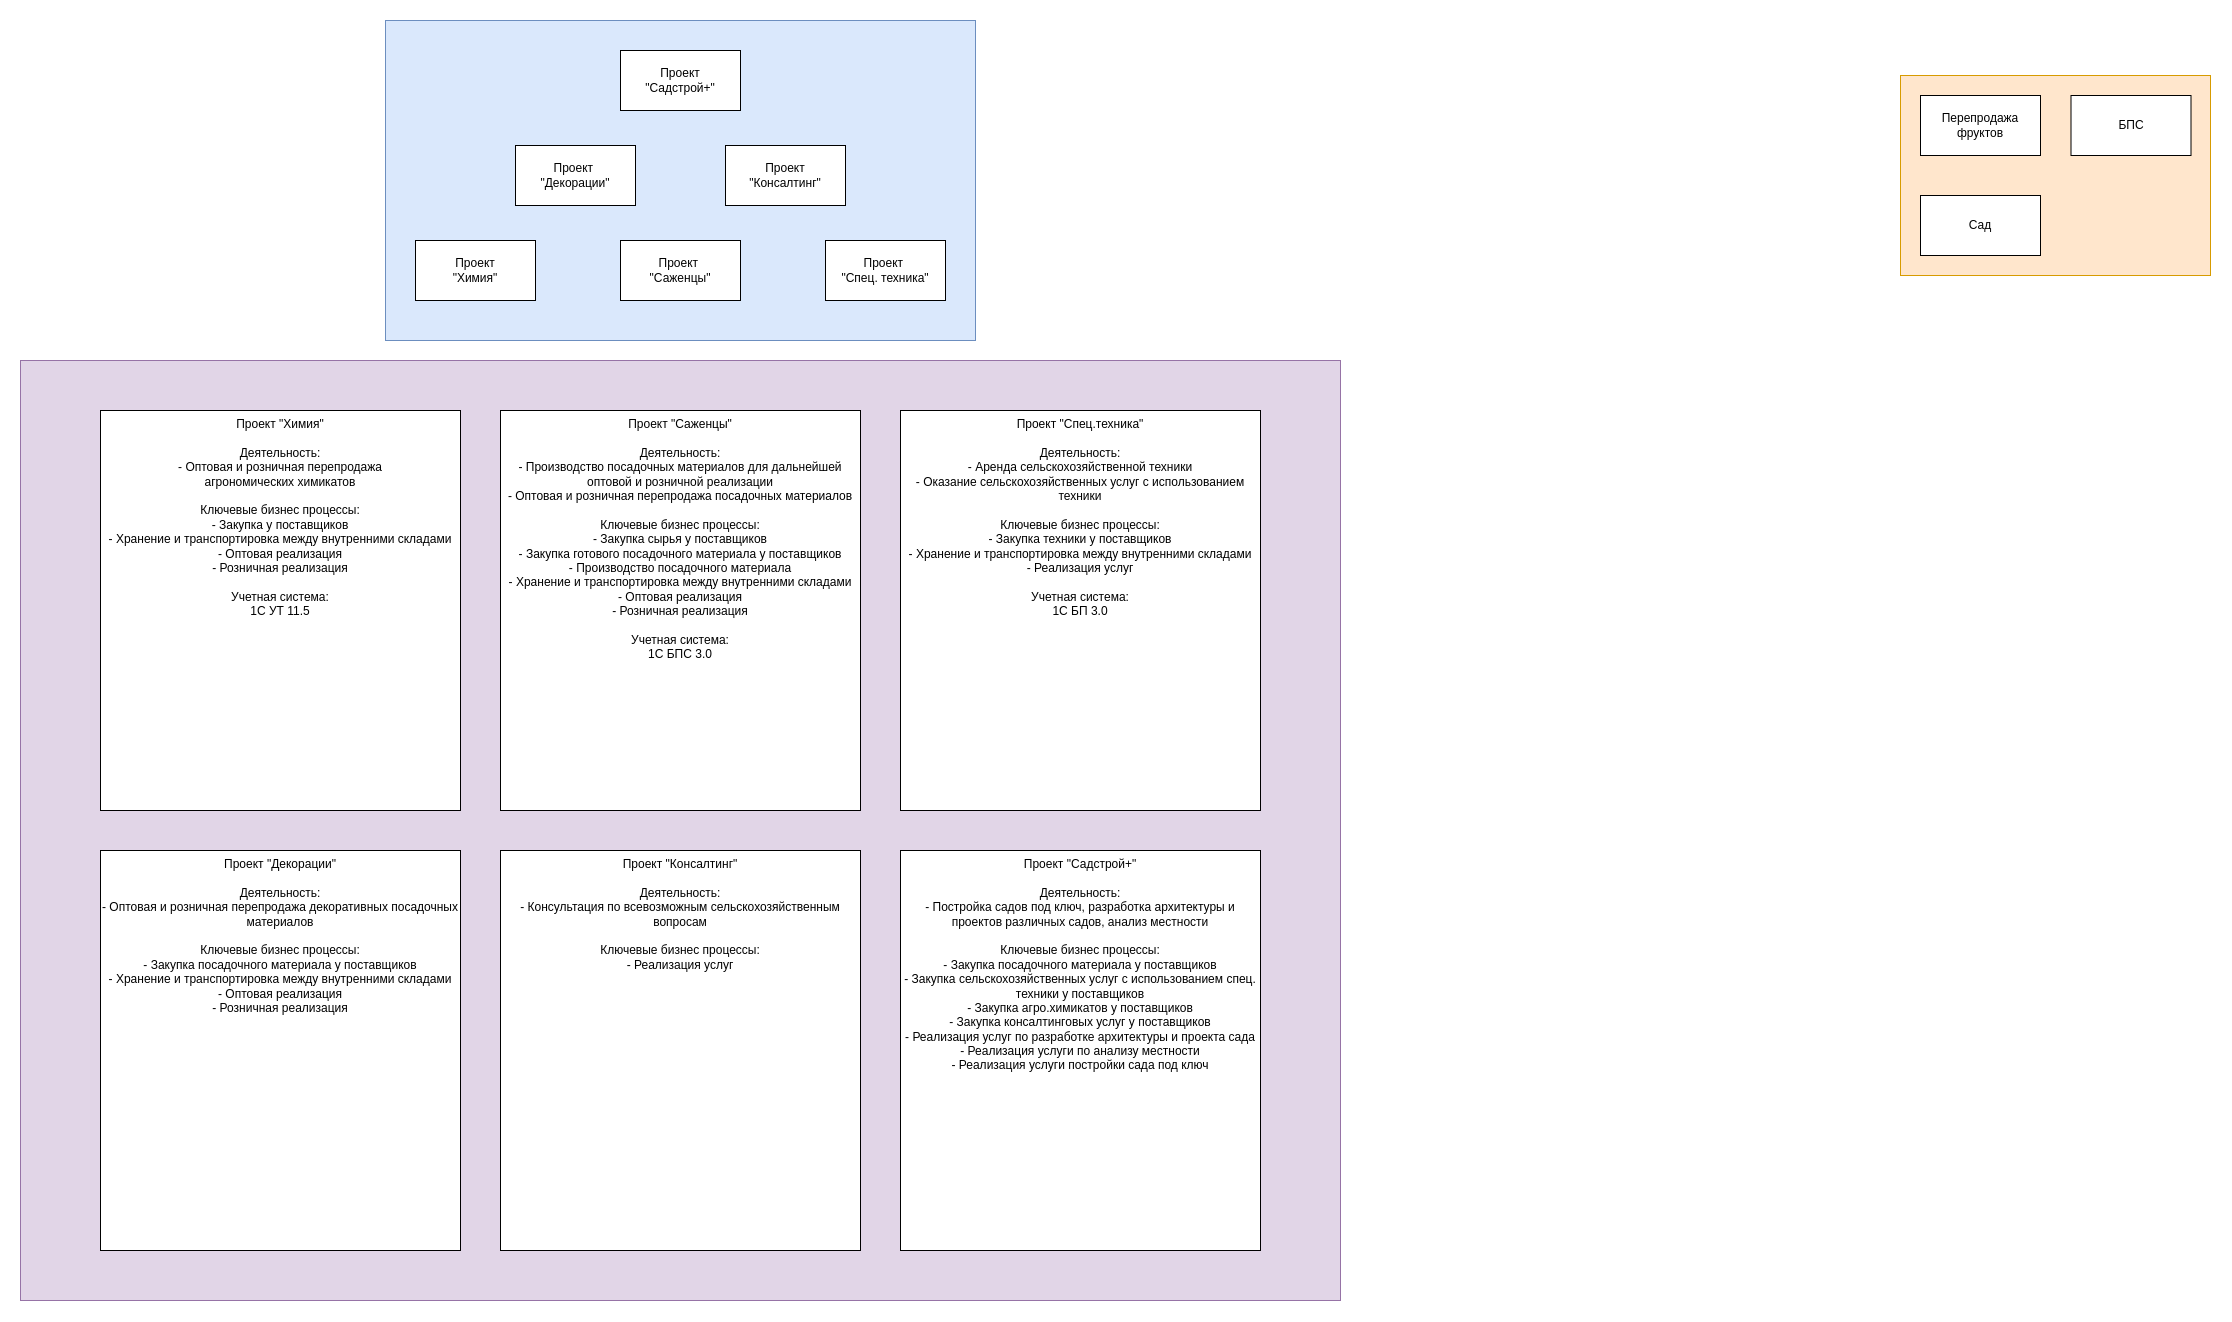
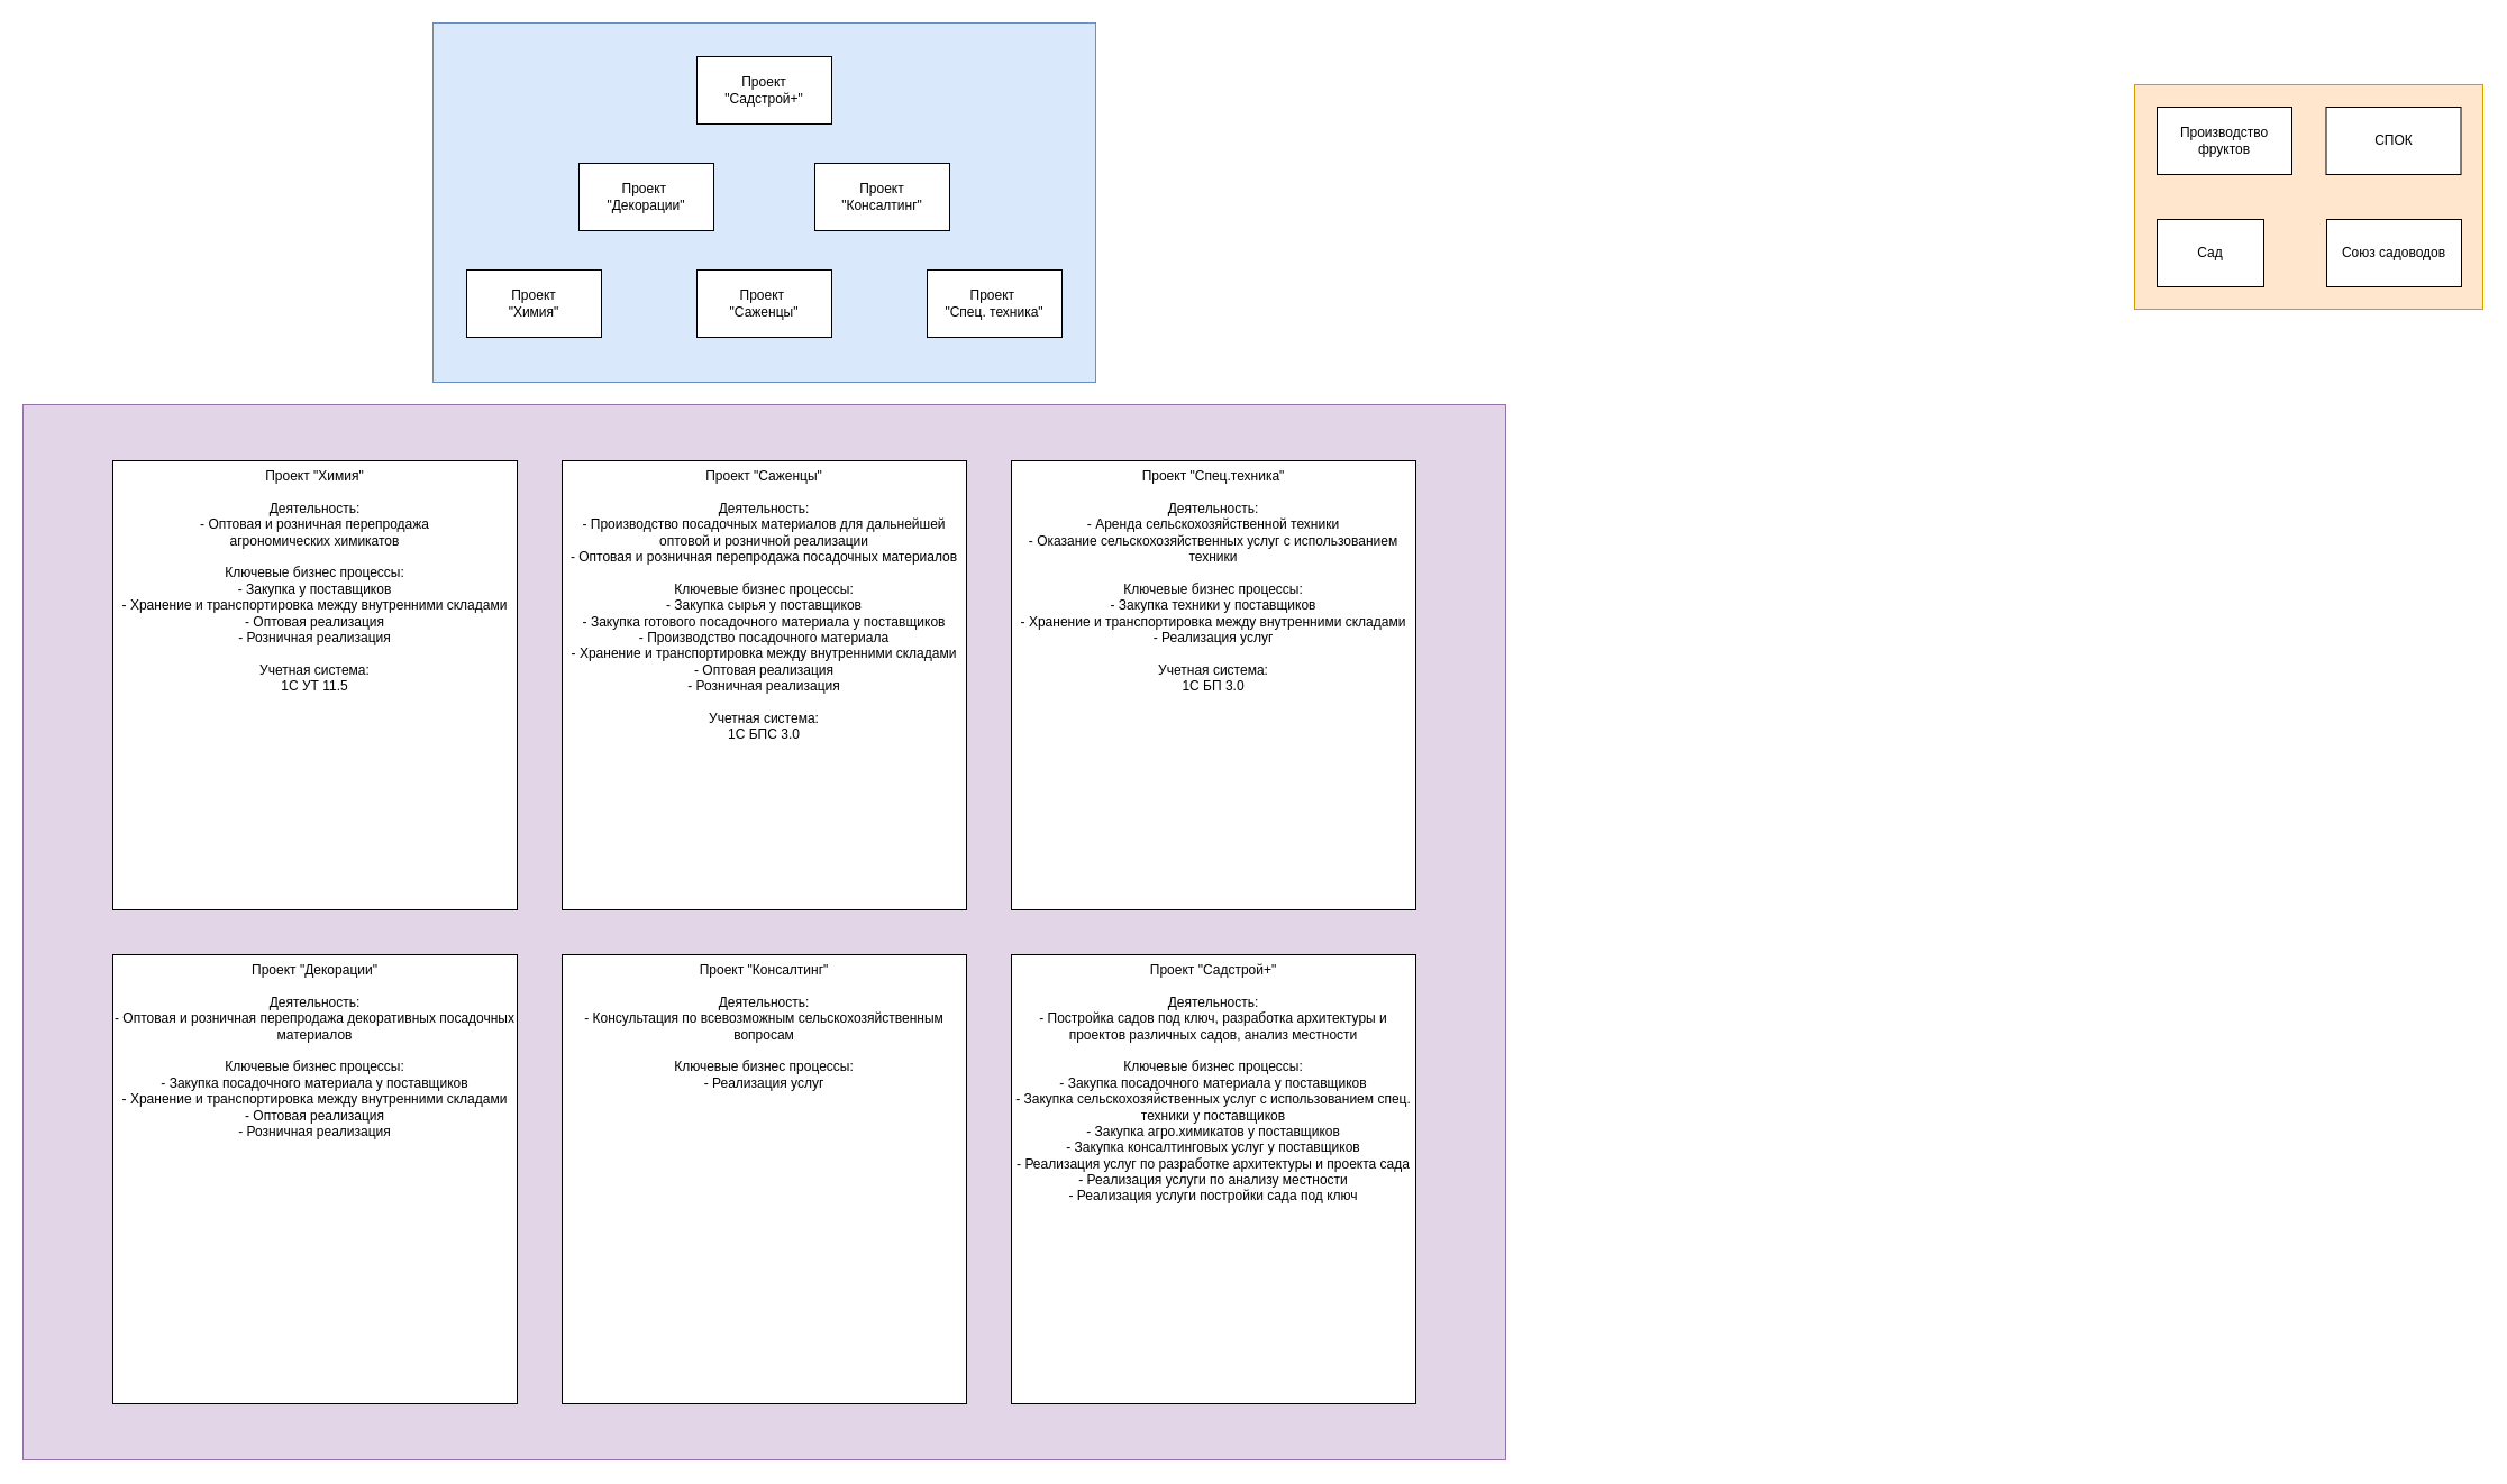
- <mxCell id="13" value="Перепродажа фруктов" style="rounded=0;whiteSpace=wrap;html=1;" vertex="1" parent="1"><mxGeometry x="1920" y="95" width="120" height="60" as="geometry" /></mxCell>
+ <mxCell id="13" value="Производство фруктов" style="rounded=0;whiteSpace=wrap;html=1;" vertex="1" parent="1"><mxGeometry x="1920" y="95" width="120" height="60" as="geometry" /></mxCell>
- <mxCell id="8" value="БПС" style="rounded=0;whiteSpace=wrap;html=1;" vertex="1" parent="1"><mxGeometry x="2070.5" y="95" width="120" height="60" as="geometry" /></mxCell>
+ <mxCell id="8" value="СПОК" style="rounded=0;whiteSpace=wrap;html=1;" vertex="1" parent="1"><mxGeometry x="2070.5" y="95" width="120" height="60" as="geometry" /></mxCell>
- <mxCell id="6" value="Сад" style="rounded=0;whiteSpace=wrap;html=1;" vertex="1" parent="1"><mxGeometry x="1920" y="195" width="120" height="60" as="geometry" /></mxCell>
+ <mxCell id="6" value="Сад" style="rounded=0;whiteSpace=wrap;html=1;" vertex="1" parent="1"><mxGeometry x="1920" y="195" width="95" height="60" as="geometry" /></mxCell>
+ <mxCell id="12" value="Союз садоводов" style="rounded=0;whiteSpace=wrap;html=1;" vertex="1" parent="1"><mxGeometry x="2071" y="195" width="120" height="60" as="geometry" /></mxCell>
